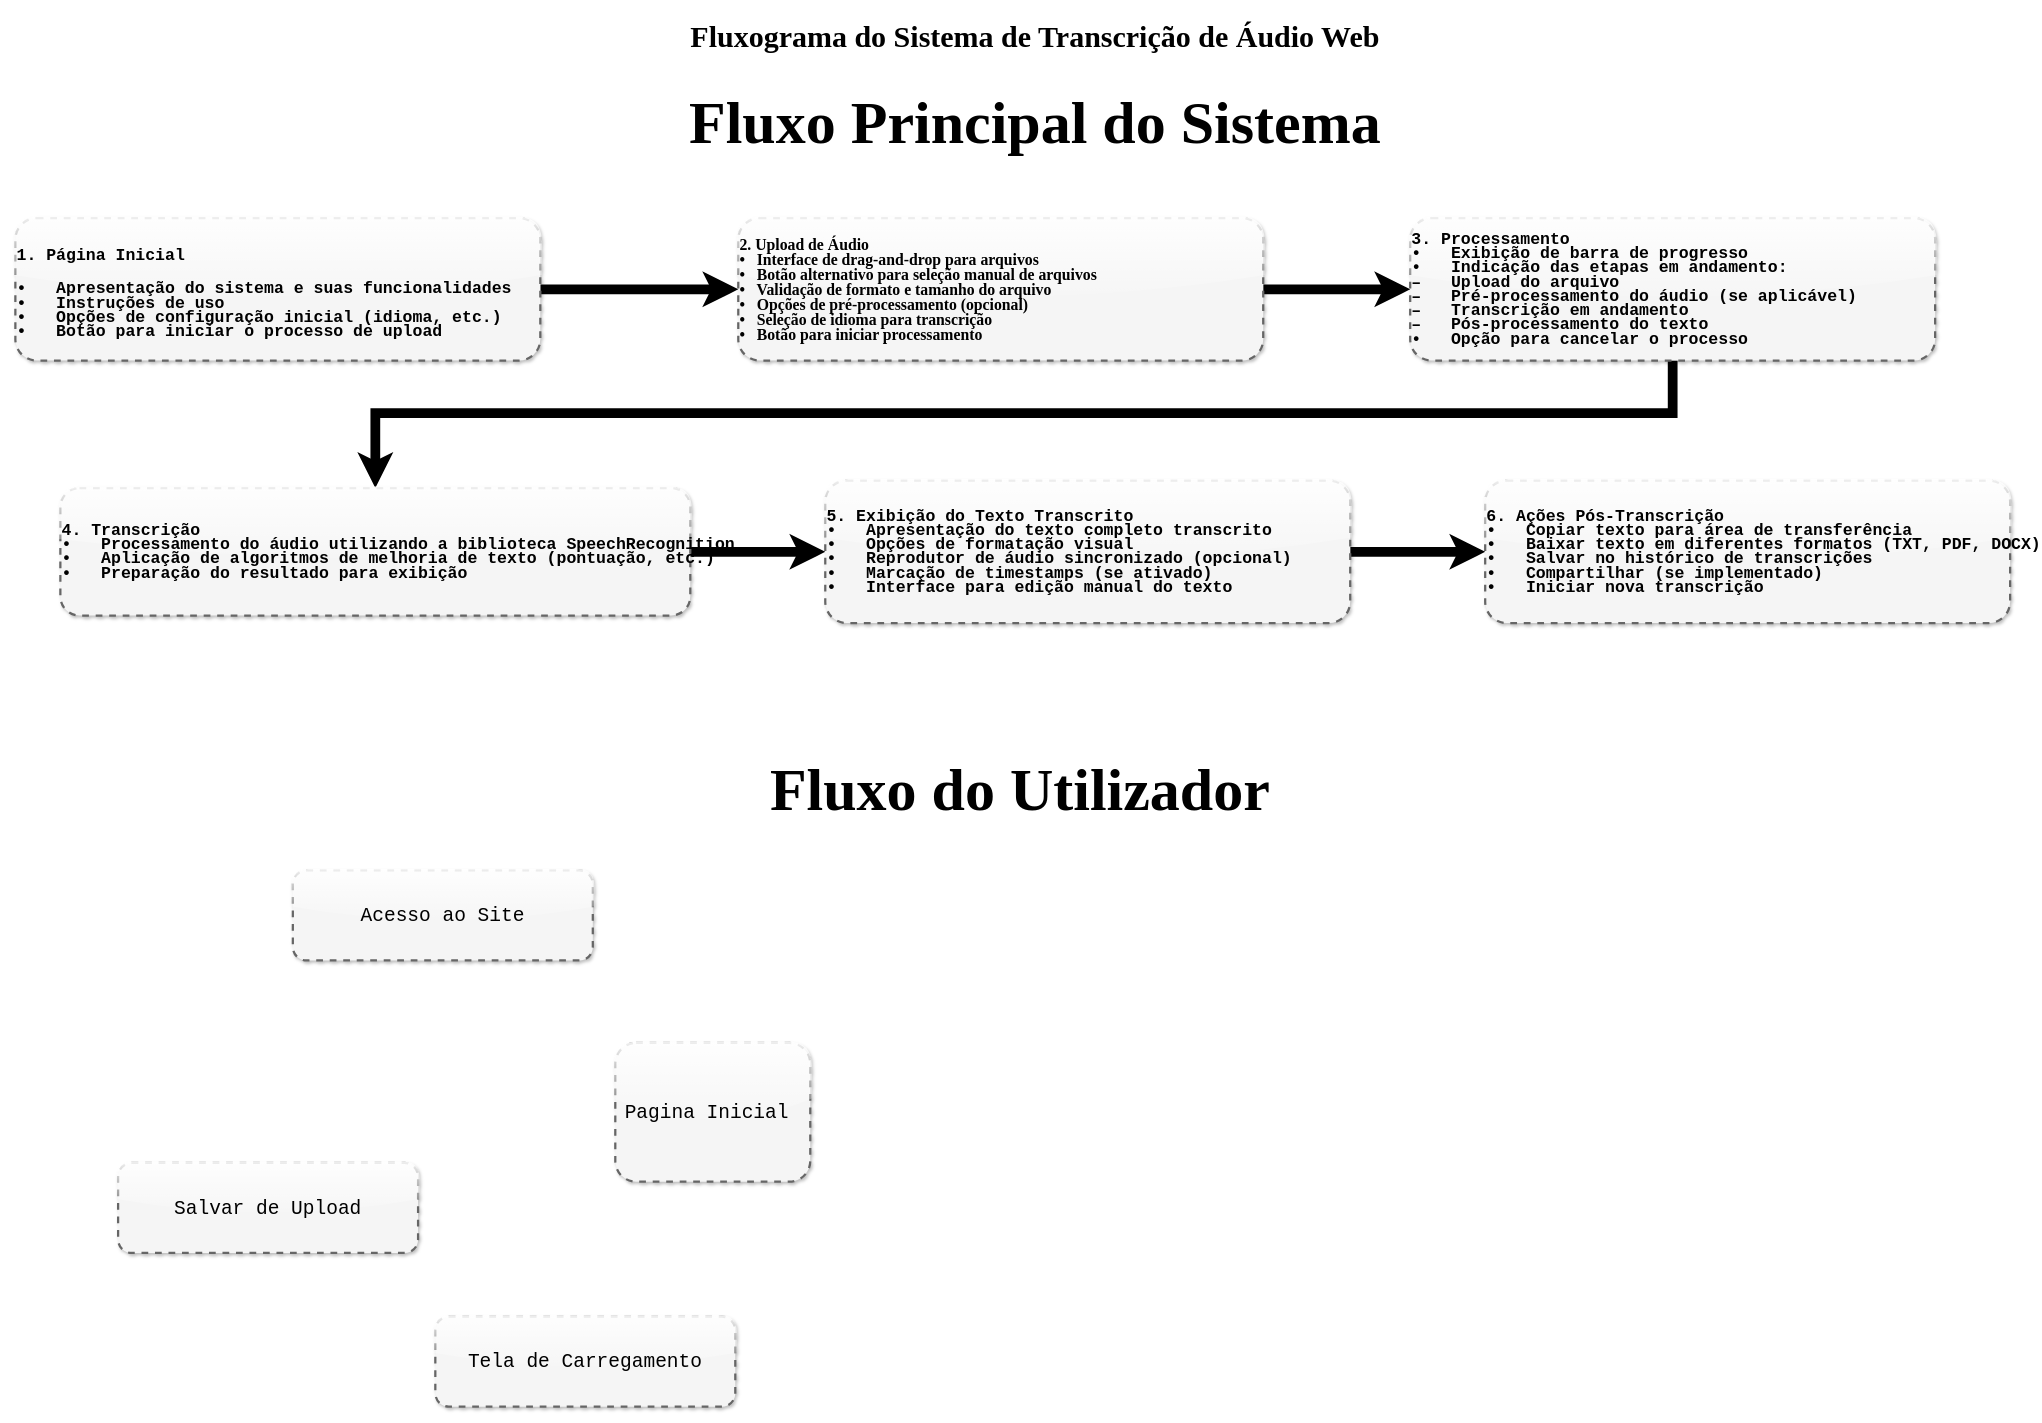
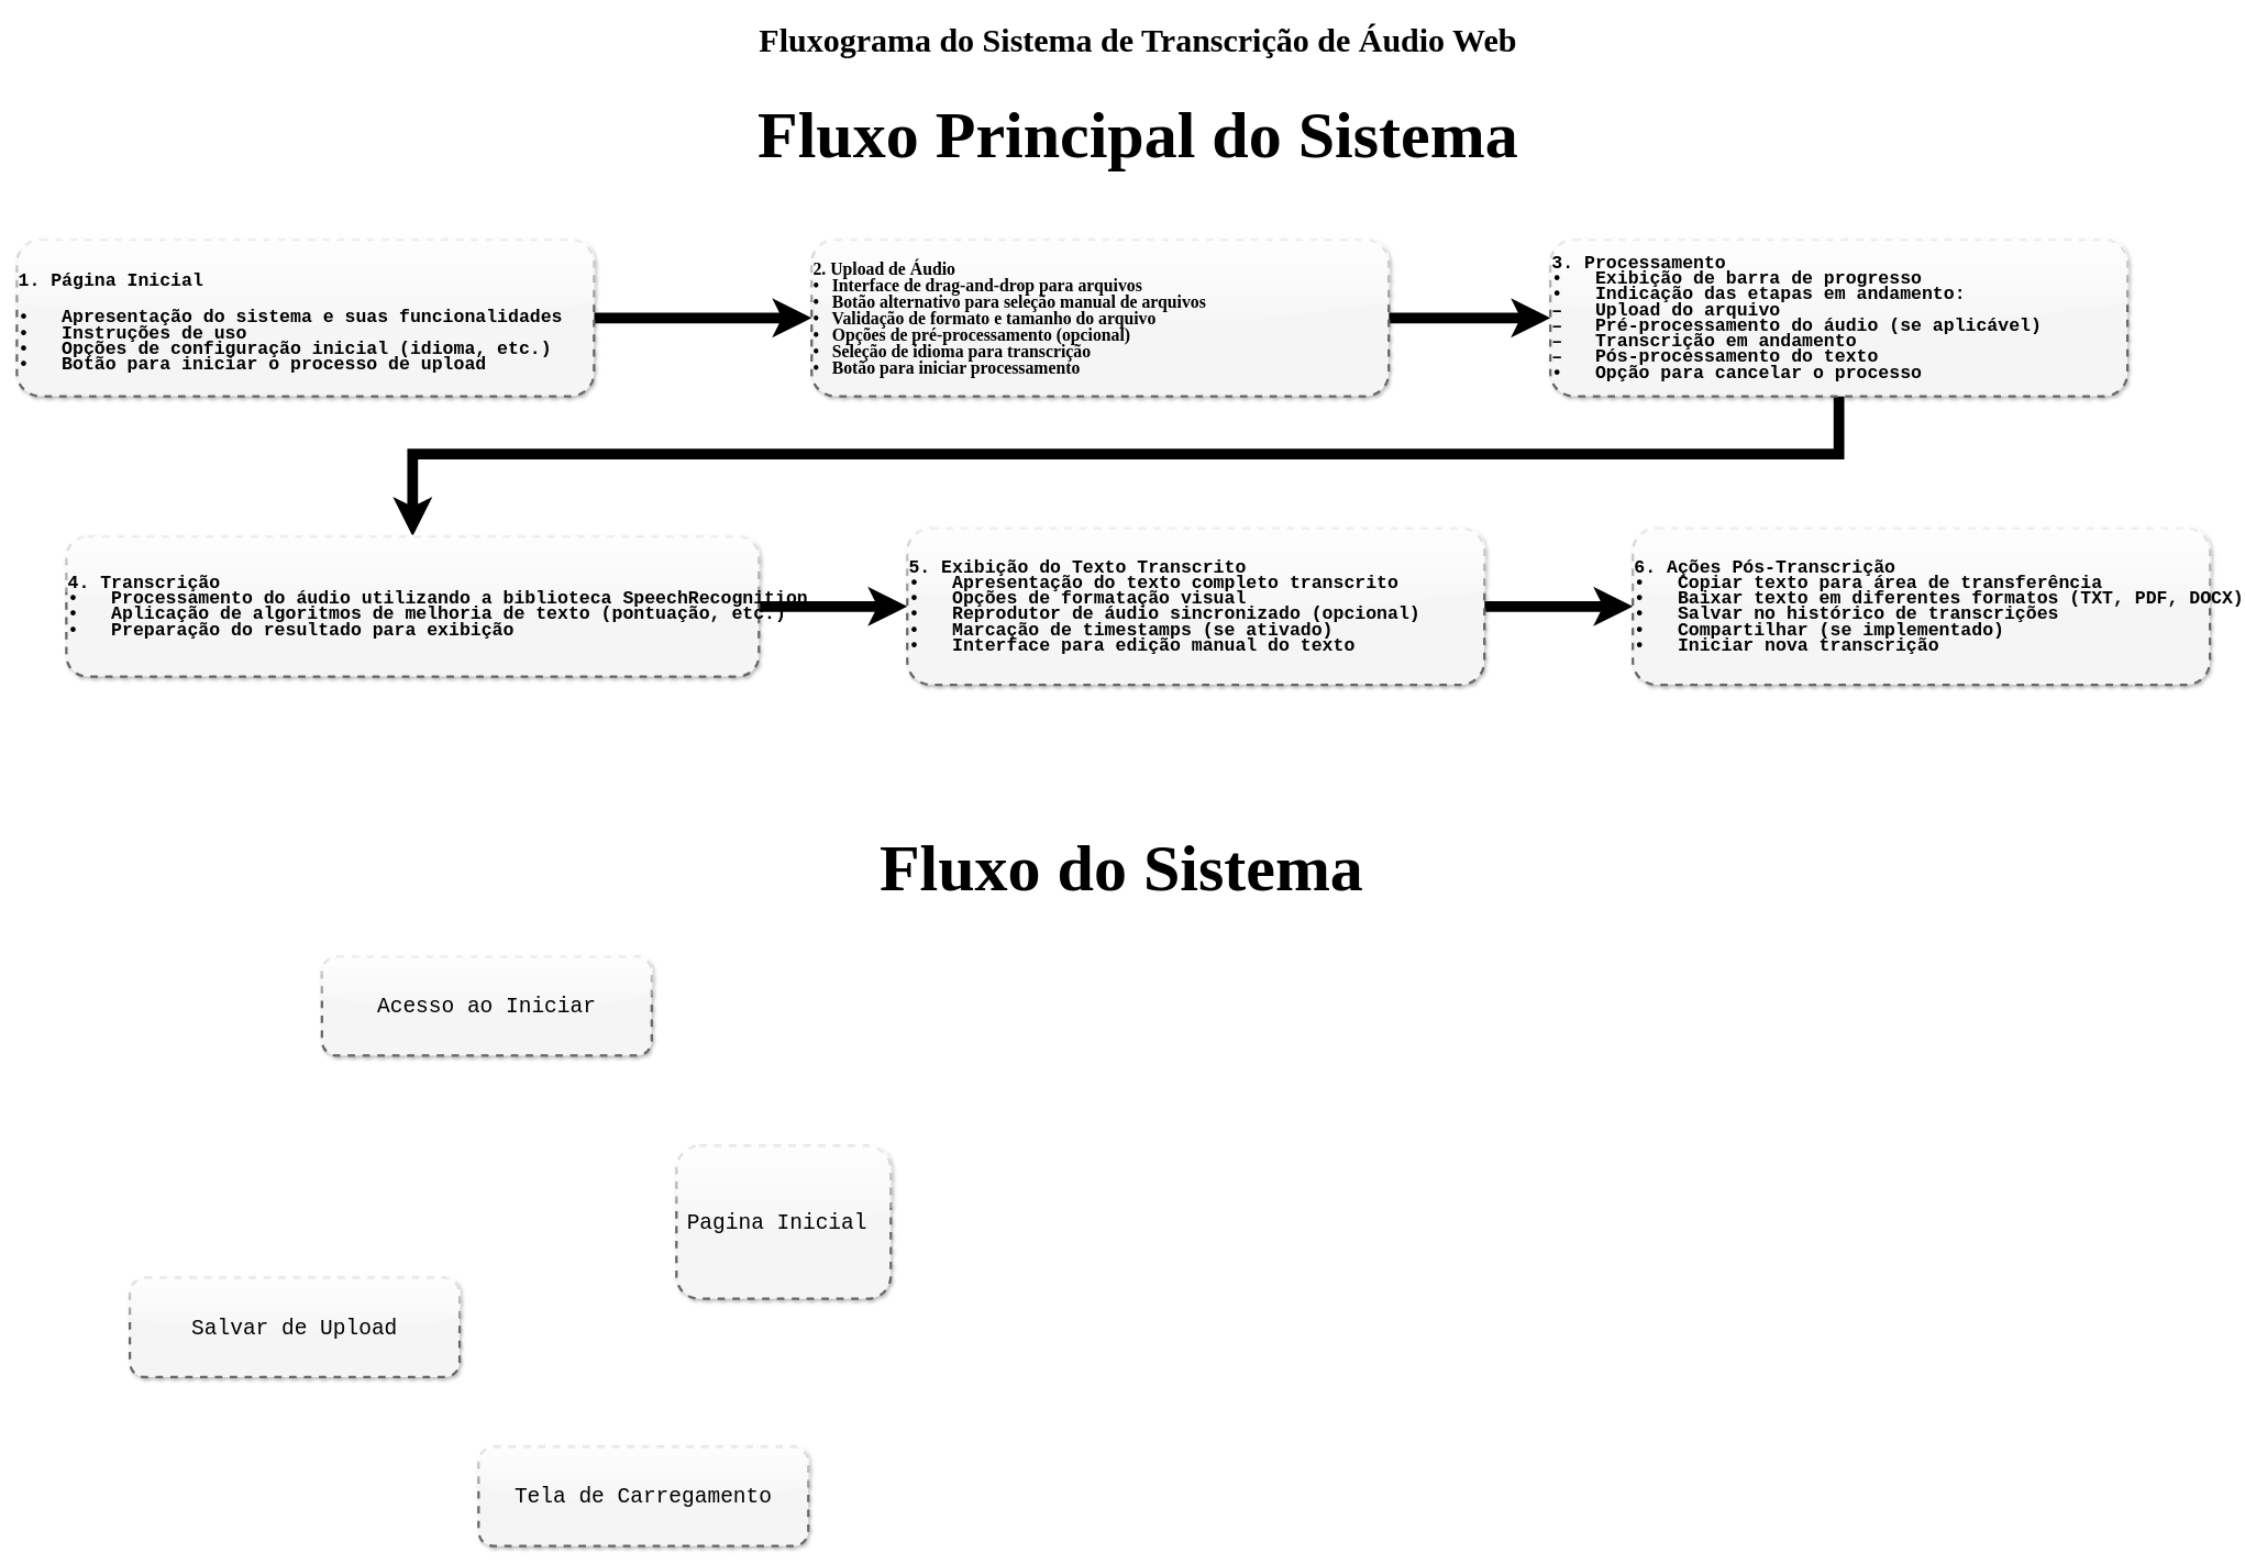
- <mxCell id="14" value="&lt;h1 style=&quot;margin-top: 0px;&quot;&gt;&lt;div style=&quot;line-height: 19px; white-space: pre;&quot;&gt;&lt;div style=&quot;&quot;&gt;&lt;br&gt;&lt;/div&gt;&lt;div style=&quot;&quot;&gt;&lt;span&gt;&lt;font style=&quot;&quot;&gt;&lt;br&gt;&lt;/font&gt;&lt;/span&gt;&lt;/div&gt;&lt;div style=&quot;&quot;&gt;&lt;span&gt;&lt;font style=&quot;&quot;&gt;&lt;br&gt;&lt;/font&gt;&lt;/span&gt;&lt;/div&gt;&lt;div style=&quot;&quot;&gt;&lt;span&gt;&lt;font style=&quot;&quot;&gt;Fluxo do Utilizador&lt;/font&gt;&lt;/span&gt;&lt;/div&gt;&lt;/div&gt;&lt;/h1&gt;" style="text;html=1;whiteSpace=wrap;overflow=hidden;rounded=0;fontFamily=Verdana;fontStyle=1;fontSize=40;align=center;labelBackgroundColor=none;fontColor=light-dark(#000000,#FFFFFF);" vertex="1" parent="1"><mxGeometry x="720" y="980" width="1280" height="210" as="geometry" /></mxCell>
+ <mxCell id="14" value="&lt;h1 style=&quot;margin-top: 0px;&quot;&gt;&lt;div style=&quot;line-height: 19px; white-space: pre;&quot;&gt;&lt;div style=&quot;&quot;&gt;&lt;br&gt;&lt;/div&gt;&lt;div style=&quot;&quot;&gt;&lt;span&gt;&lt;font style=&quot;&quot;&gt;&lt;br&gt;&lt;/font&gt;&lt;/span&gt;&lt;/div&gt;&lt;div style=&quot;&quot;&gt;&lt;span&gt;&lt;font style=&quot;&quot;&gt;&lt;br&gt;&lt;/font&gt;&lt;/span&gt;&lt;/div&gt;&lt;div style=&quot;&quot;&gt;&lt;span&gt;&lt;font style=&quot;&quot;&gt;Fluxo do Sistema&lt;/font&gt;&lt;/span&gt;&lt;/div&gt;&lt;/div&gt;&lt;/h1&gt;" style="text;html=1;whiteSpace=wrap;overflow=hidden;rounded=0;fontFamily=Verdana;fontStyle=1;fontSize=40;align=center;labelBackgroundColor=none;fontColor=light-dark(#000000,#FFFFFF);" vertex="1" parent="1"><mxGeometry x="720" y="980" width="1280" height="210" as="geometry" /></mxCell>
- <mxCell id="15" value="&lt;div style=&quot;line-height: 19px; white-space: pre;&quot;&gt;&lt;h3 style=&quot;&quot;&gt;&lt;div style=&quot;line-height: 19px;&quot;&gt;&lt;h2 style=&quot;&quot;&gt;&lt;div style=&quot;font-family: Consolas, &amp;quot;Courier New&amp;quot;, monospace; line-height: 19px;&quot;&gt;&lt;h2 style=&quot;&quot;&gt;&lt;div style=&quot;font-weight: normal; line-height: 19px;&quot;&gt;&lt;font style=&quot;font-size: 26px;&quot;&gt;Acesso ao Site&lt;/font&gt;&lt;/div&gt;&lt;/h2&gt;&lt;/div&gt;&lt;/h2&gt;&lt;/div&gt;&lt;/h3&gt;&lt;/div&gt;" style="rounded=1;whiteSpace=wrap;html=1;align=center;dashed=1;strokeWidth=3;glass=1;shadow=1;fillColor=#f5f5f5;strokeColor=#666666;fontColor=light-dark(#000000,#FFFFFF);labelBackgroundColor=none;" vertex="1" parent="1"><mxGeometry x="390" y="1160" width="400" height="120" as="geometry" /></mxCell>
+ <mxCell id="15" value="&lt;div style=&quot;line-height: 19px; white-space: pre;&quot;&gt;&lt;h3 style=&quot;&quot;&gt;&lt;div style=&quot;line-height: 19px;&quot;&gt;&lt;h2 style=&quot;&quot;&gt;&lt;div style=&quot;font-family: Consolas, &amp;quot;Courier New&amp;quot;, monospace; line-height: 19px;&quot;&gt;&lt;h2 style=&quot;&quot;&gt;&lt;div style=&quot;font-weight: normal; line-height: 19px;&quot;&gt;&lt;font style=&quot;font-size: 26px;&quot;&gt;Acesso ao Iniciar&lt;/font&gt;&lt;/div&gt;&lt;/h2&gt;&lt;/div&gt;&lt;/h2&gt;&lt;/div&gt;&lt;/h3&gt;&lt;/div&gt;" style="rounded=1;whiteSpace=wrap;html=1;align=center;dashed=1;strokeWidth=3;glass=1;shadow=1;fillColor=#f5f5f5;strokeColor=#666666;fontColor=light-dark(#000000,#FFFFFF);labelBackgroundColor=none;" vertex="1" parent="1"><mxGeometry x="390" y="1160" width="400" height="120" as="geometry" /></mxCell>
